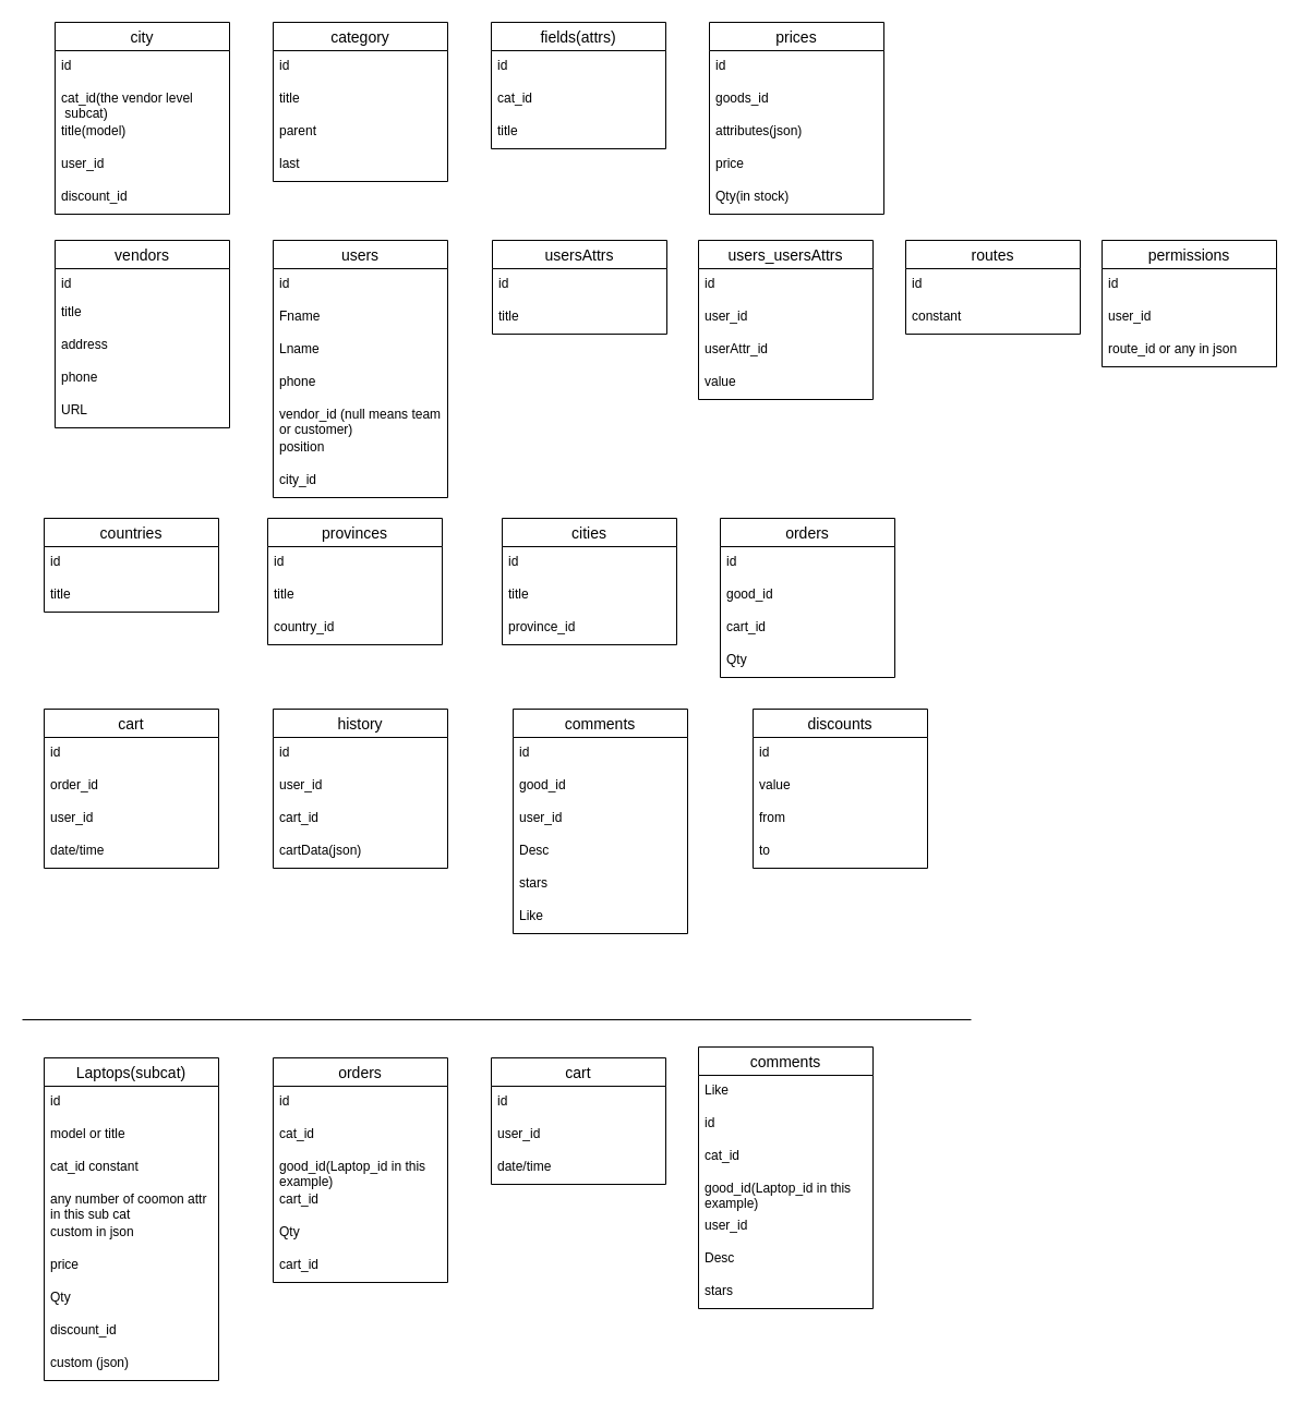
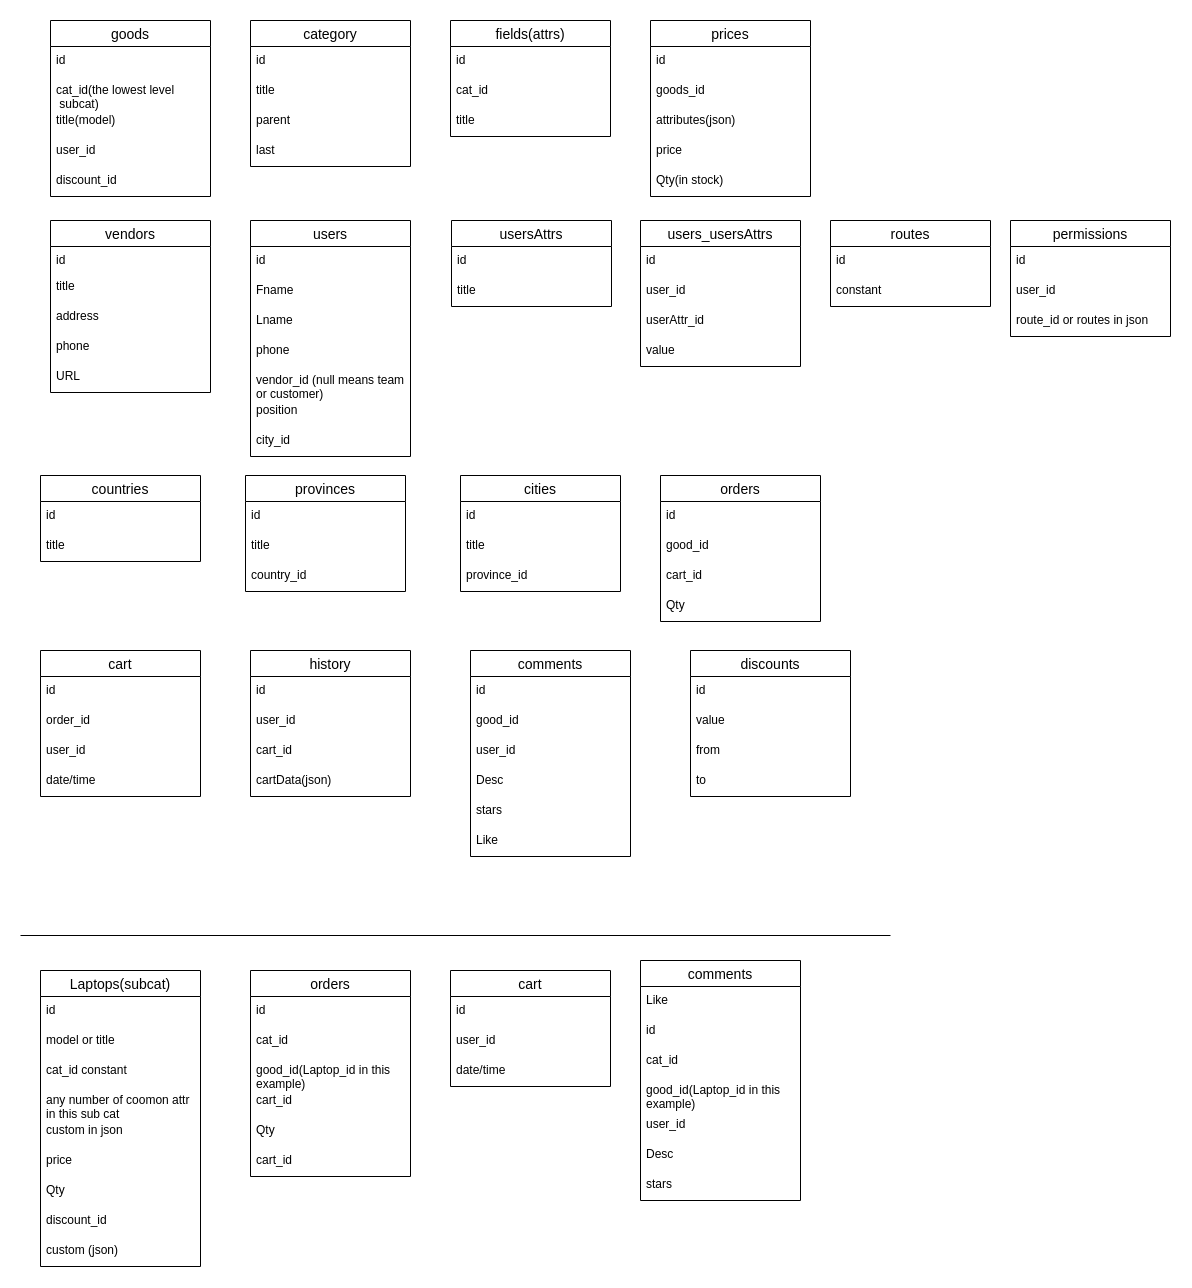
- <mxCell id="2" value="city" style="swimlane;fontStyle=0;childLayout=stackLayout;horizontal=1;startSize=26;horizontalStack=0;resizeParent=1;resizeParentMax=0;resizeLast=0;collapsible=1;marginBottom=0;align=center;fontSize=14;" parent="1" vertex="1"><mxGeometry x="50" y="20" width="160" height="176" as="geometry" /></mxCell>
+ <mxCell id="2" value="goods" style="swimlane;fontStyle=0;childLayout=stackLayout;horizontal=1;startSize=26;horizontalStack=0;resizeParent=1;resizeParentMax=0;resizeLast=0;collapsible=1;marginBottom=0;align=center;fontSize=14;" parent="1" vertex="1"><mxGeometry x="50" y="20" width="160" height="176" as="geometry" /></mxCell>
- <mxCell id="4" value="cat_id(the vendor level&#10; subcat)" style="text;strokeColor=none;fillColor=none;spacingLeft=4;spacingRight=4;overflow=hidden;rotatable=0;points=[[0,0.5],[1,0.5]];portConstraint=eastwest;fontSize=12;" parent="2" vertex="1"><mxGeometry y="56" width="160" height="30" as="geometry" /></mxCell>
+ <mxCell id="4" value="cat_id(the lowest level&#10; subcat)" style="text;strokeColor=none;fillColor=none;spacingLeft=4;spacingRight=4;overflow=hidden;rotatable=0;points=[[0,0.5],[1,0.5]];portConstraint=eastwest;fontSize=12;" parent="2" vertex="1"><mxGeometry y="56" width="160" height="30" as="geometry" /></mxCell>
- <mxCell id="43" value="route_id or any in json" style="text;strokeColor=none;fillColor=none;spacingLeft=4;spacingRight=4;overflow=hidden;rotatable=0;points=[[0,0.5],[1,0.5]];portConstraint=eastwest;fontSize=12;" parent="40" vertex="1"><mxGeometry y="86" width="160" height="30" as="geometry" /></mxCell>
+ <mxCell id="43" value="route_id or routes in json" style="text;strokeColor=none;fillColor=none;spacingLeft=4;spacingRight=4;overflow=hidden;rotatable=0;points=[[0,0.5],[1,0.5]];portConstraint=eastwest;fontSize=12;" parent="40" vertex="1"><mxGeometry y="86" width="160" height="30" as="geometry" /></mxCell>
